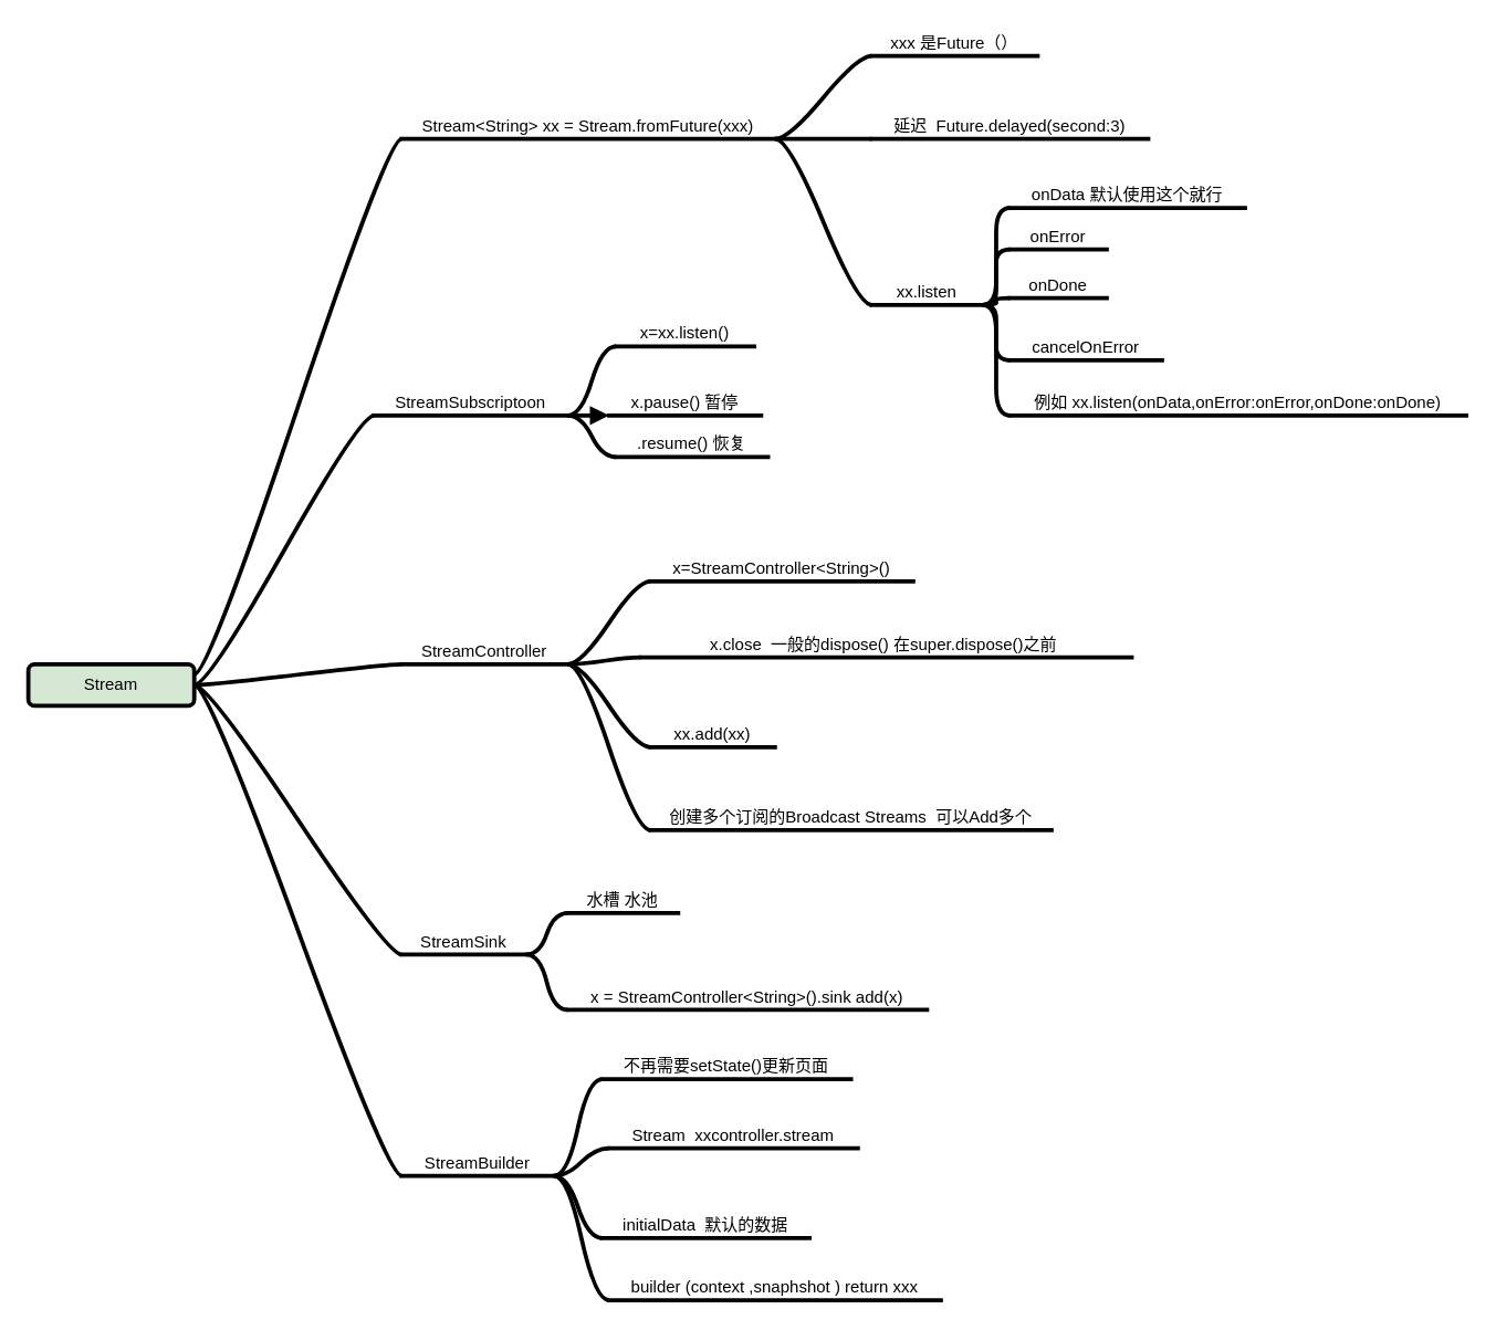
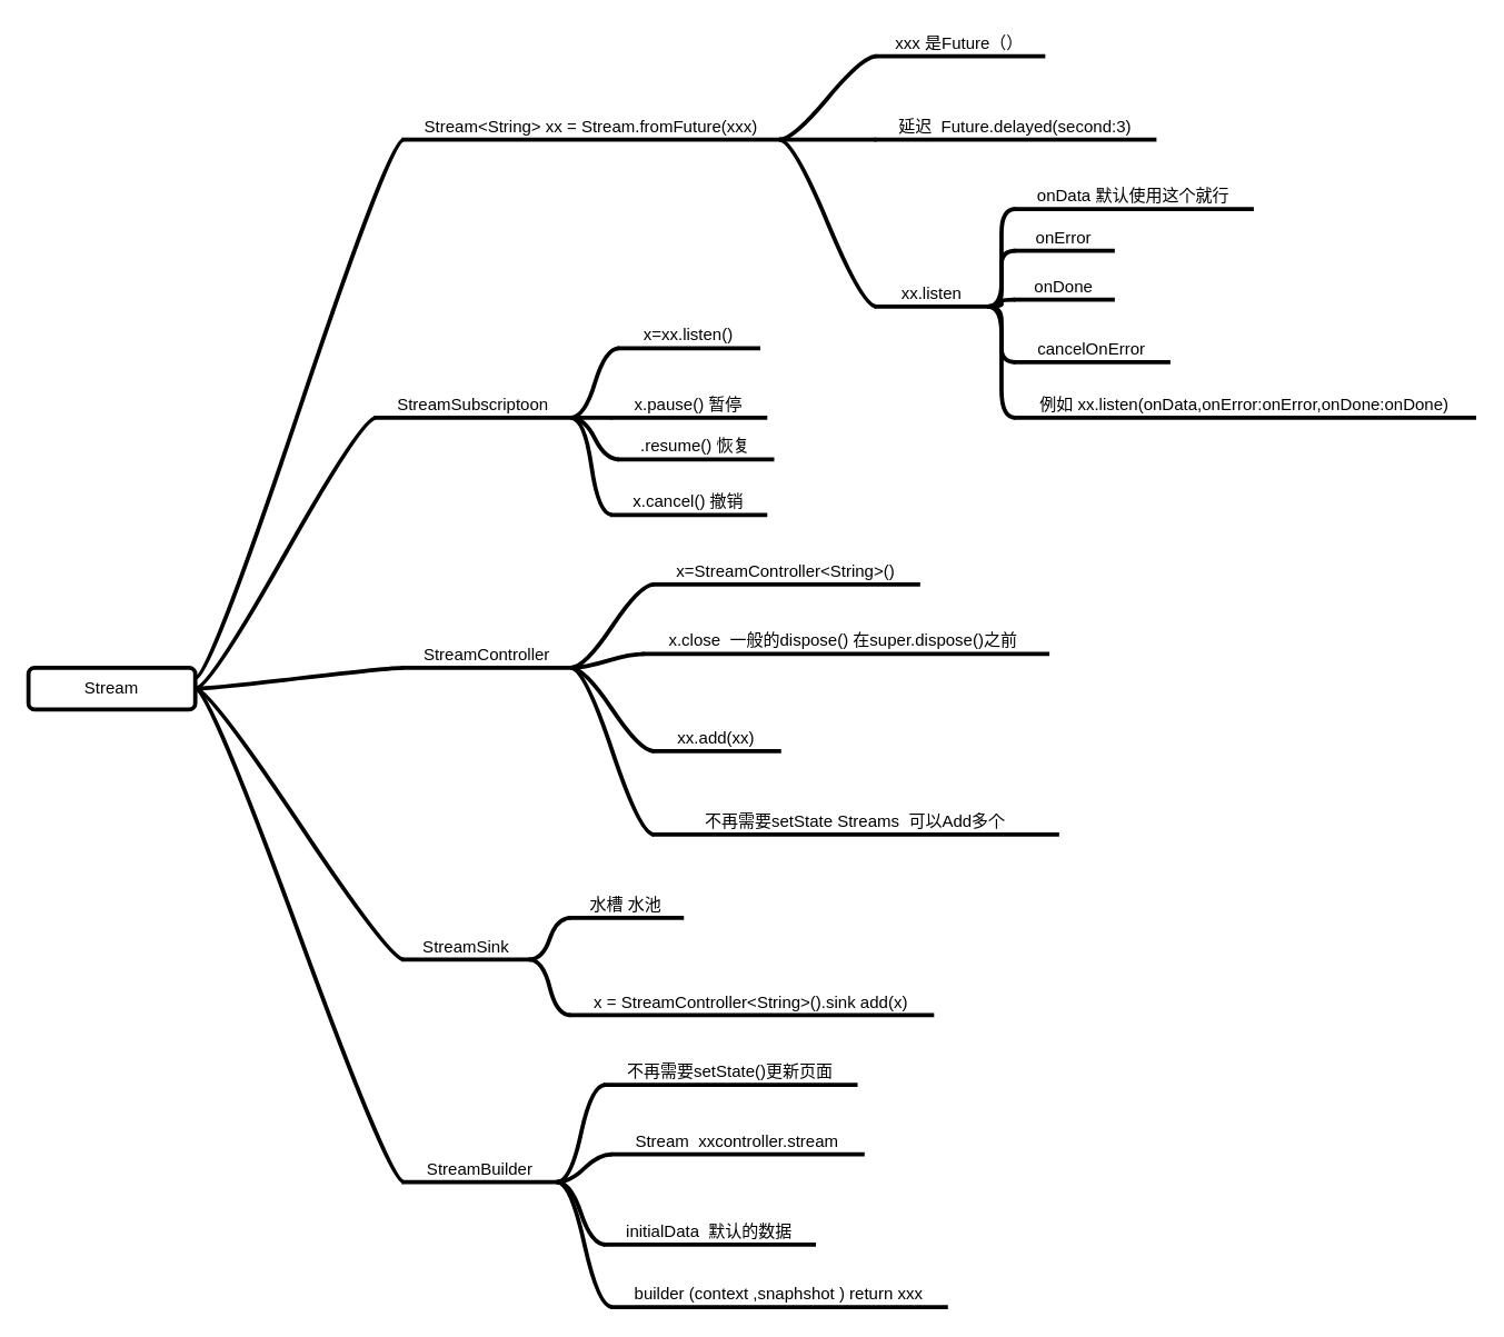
- <mxCell id="26" value="" style="edgeStyle=entityRelationEdgeStyle;startArrow=none;endArrow=block;segment=10;curved=1;strokeColor=#000000;strokeWidth=3;exitX=1;exitY=1;exitDx=0;exitDy=0;" edge="1" target="25" parent="1" source="21"><mxGeometry relative="1" as="geometry"><mxPoint x="385" y="310" as="sourcePoint" /></mxGeometry></mxCell>
+ <mxCell id="26" value="" style="edgeStyle=entityRelationEdgeStyle;startArrow=none;endArrow=none;segment=10;curved=1;strokeColor=#000000;strokeWidth=3;exitX=1;exitY=1;exitDx=0;exitDy=0;" edge="1" target="25" parent="1" source="21"><mxGeometry relative="1" as="geometry"><mxPoint x="385" y="310" as="sourcePoint" /></mxGeometry></mxCell>
+ <mxCell id="30" value="" style="edgeStyle=entityRelationEdgeStyle;startArrow=none;endArrow=none;segment=10;curved=1;strokeColor=#000000;strokeWidth=3;exitX=1;exitY=1;exitDx=0;exitDy=0;" edge="1" target="29" parent="1" source="21"><mxGeometry relative="1" as="geometry"><mxPoint x="385" y="390" as="sourcePoint" /></mxGeometry></mxCell>
+ <mxCell id="29" value="x.cancel() 撤销" style="whiteSpace=wrap;html=1;shape=partialRectangle;top=0;left=0;bottom=1;right=0;points=[[0,1],[1,1]];strokeColor=#000000;fillColor=none;align=center;verticalAlign=bottom;routingCenterY=0.5;snapToPoint=1;container=1;recursiveResize=0;autosize=1;treeFolding=1;treeMoving=1;strokeWidth=3;" vertex="1" parent="1"><mxGeometry x="440" y="350" width="110" height="20" as="geometry" /></mxCell>
- <mxCell id="35" value="x.close&amp;nbsp; 一般的dispose() 在super.dispose()之前&amp;nbsp;" style="whiteSpace=wrap;html=1;shape=partialRectangle;top=0;left=0;bottom=1;right=0;points=[[0,1],[1,1]];strokeColor=#000000;fillColor=none;align=center;verticalAlign=bottom;routingCenterY=0.5;snapToPoint=1;container=1;recursiveResize=0;autosize=1;treeFolding=1;treeMoving=1;strokeWidth=3;" vertex="1" parent="1"><mxGeometry x="463" y="450" width="355" height="25" as="geometry" /></mxCell>
+ <mxCell id="35" value="x.close&amp;nbsp; 一般的dispose() 在super.dispose()之前&amp;nbsp;" style="whiteSpace=wrap;html=1;shape=partialRectangle;top=0;left=0;bottom=1;right=0;points=[[0,1],[1,1]];strokeColor=#000000;fillColor=none;align=center;verticalAlign=bottom;routingCenterY=0.5;snapToPoint=1;container=1;recursiveResize=0;autosize=1;treeFolding=1;treeMoving=1;strokeWidth=3;" vertex="1" parent="1"><mxGeometry x="463" y="450" width="290" height="20" as="geometry" /></mxCell>
- <mxCell id="2" value="Stream" style="rounded=1;whiteSpace=wrap;html=1;strokeColor=#000000;strokeWidth=3;fillColor=#d5e8d4;" vertex="1" parent="1"><mxGeometry x="20" y="480" width="120" height="30" as="geometry" /></mxCell>
+ <mxCell id="2" value="Stream" style="rounded=1;whiteSpace=wrap;html=1;strokeColor=#000000;strokeWidth=3;" vertex="1" parent="1"><mxGeometry x="20" y="480" width="120" height="30" as="geometry" /></mxCell>
- <mxCell id="39" value="创建多个订阅的Broadcast Streams&amp;nbsp; 可以Add多个" style="whiteSpace=wrap;html=1;shape=partialRectangle;top=0;left=0;bottom=1;right=0;points=[[0,1],[1,1]];strokeColor=#000000;fillColor=none;align=center;verticalAlign=bottom;routingCenterY=0.5;snapToPoint=1;container=1;recursiveResize=0;autosize=1;treeFolding=1;treeMoving=1;strokeWidth=3;" vertex="1" parent="1"><mxGeometry x="470" y="580" width="290" height="20" as="geometry" /></mxCell>
+ <mxCell id="39" value="不再需要setState Streams&amp;nbsp; 可以Add多个" style="whiteSpace=wrap;html=1;shape=partialRectangle;top=0;left=0;bottom=1;right=0;points=[[0,1],[1,1]];strokeColor=#000000;fillColor=none;align=center;verticalAlign=bottom;routingCenterY=0.5;snapToPoint=1;container=1;recursiveResize=0;autosize=1;treeFolding=1;treeMoving=1;strokeWidth=3;" vertex="1" parent="1"><mxGeometry x="470" y="580" width="290" height="20" as="geometry" /></mxCell>
